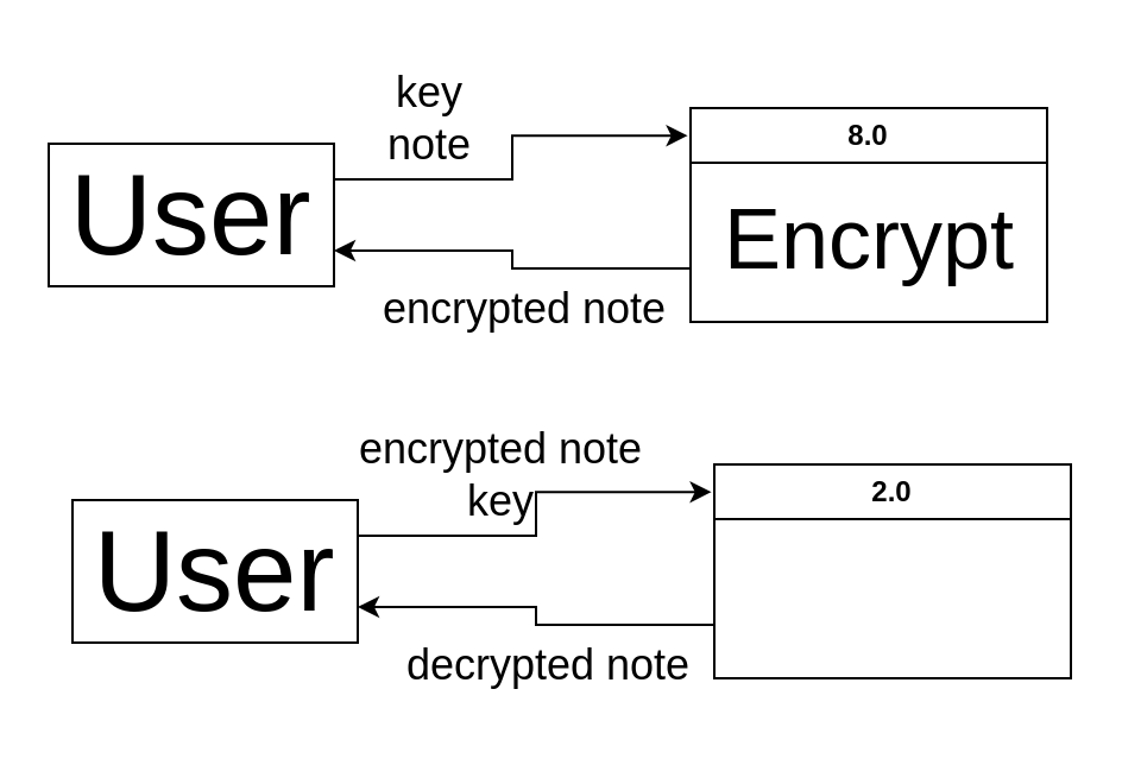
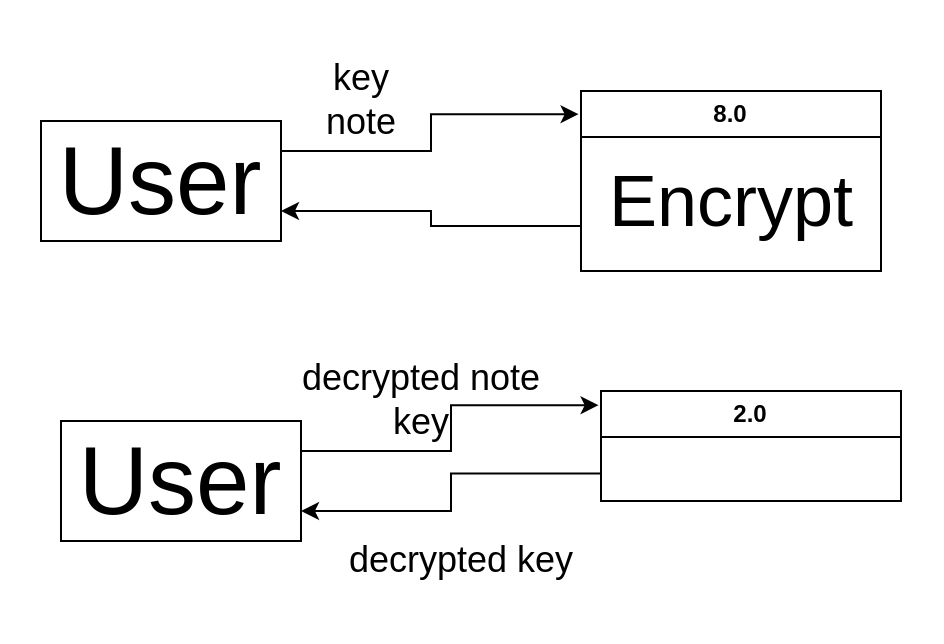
- <mxCell id="8" value="&lt;font style=&quot;font-size: 18px;&quot;&gt;encrypted note&lt;/font&gt;" style="text;html=1;align=center;verticalAlign=middle;resizable=0;points=[];autosize=1;strokeColor=none;fillColor=none;" vertex="1" parent="1"><mxGeometry x="150" y="110" width="140" height="40" as="geometry" /></mxCell>
- <mxCell id="13" value="&lt;font style=&quot;font-size: 18px;&quot;&gt;encrypted note&lt;br&gt;key&lt;br&gt;&lt;/font&gt;" style="text;html=1;align=center;verticalAlign=middle;resizable=0;points=[];autosize=1;strokeColor=none;fillColor=none;" vertex="1" parent="1"><mxGeometry x="140" y="170" width="140" height="60" as="geometry" /></mxCell>
+ <mxCell id="13" value="&lt;font style=&quot;font-size: 18px;&quot;&gt;decrypted note&lt;br&gt;key&lt;br&gt;&lt;/font&gt;" style="text;html=1;align=center;verticalAlign=middle;resizable=0;points=[];autosize=1;strokeColor=none;fillColor=none;" vertex="1" parent="1"><mxGeometry x="140" y="170" width="140" height="60" as="geometry" /></mxCell>
- <mxCell id="11" value="2.0" style="swimlane;whiteSpace=wrap;html=1;" vertex="1" parent="1"><mxGeometry x="300" y="195" width="150" height="90" as="geometry" /></mxCell>
+ <mxCell id="11" value="2.0" style="swimlane;whiteSpace=wrap;html=1;" vertex="1" parent="1"><mxGeometry x="300" y="195" width="150" height="55" as="geometry" /></mxCell>
- <mxCell id="14" value="&lt;font style=&quot;font-size: 18px;&quot;&gt;decrypted note&lt;/font&gt;" style="text;html=1;align=center;verticalAlign=middle;resizable=0;points=[];autosize=1;strokeColor=none;fillColor=none;" vertex="1" parent="1"><mxGeometry x="160" y="260" width="140" height="40" as="geometry" /></mxCell>
+ <mxCell id="14" value="&lt;font style=&quot;font-size: 18px;&quot;&gt;decrypted key&lt;/font&gt;" style="text;html=1;align=center;verticalAlign=middle;resizable=0;points=[];autosize=1;strokeColor=none;fillColor=none;" vertex="1" parent="1"><mxGeometry x="160" y="260" width="140" height="40" as="geometry" /></mxCell>
